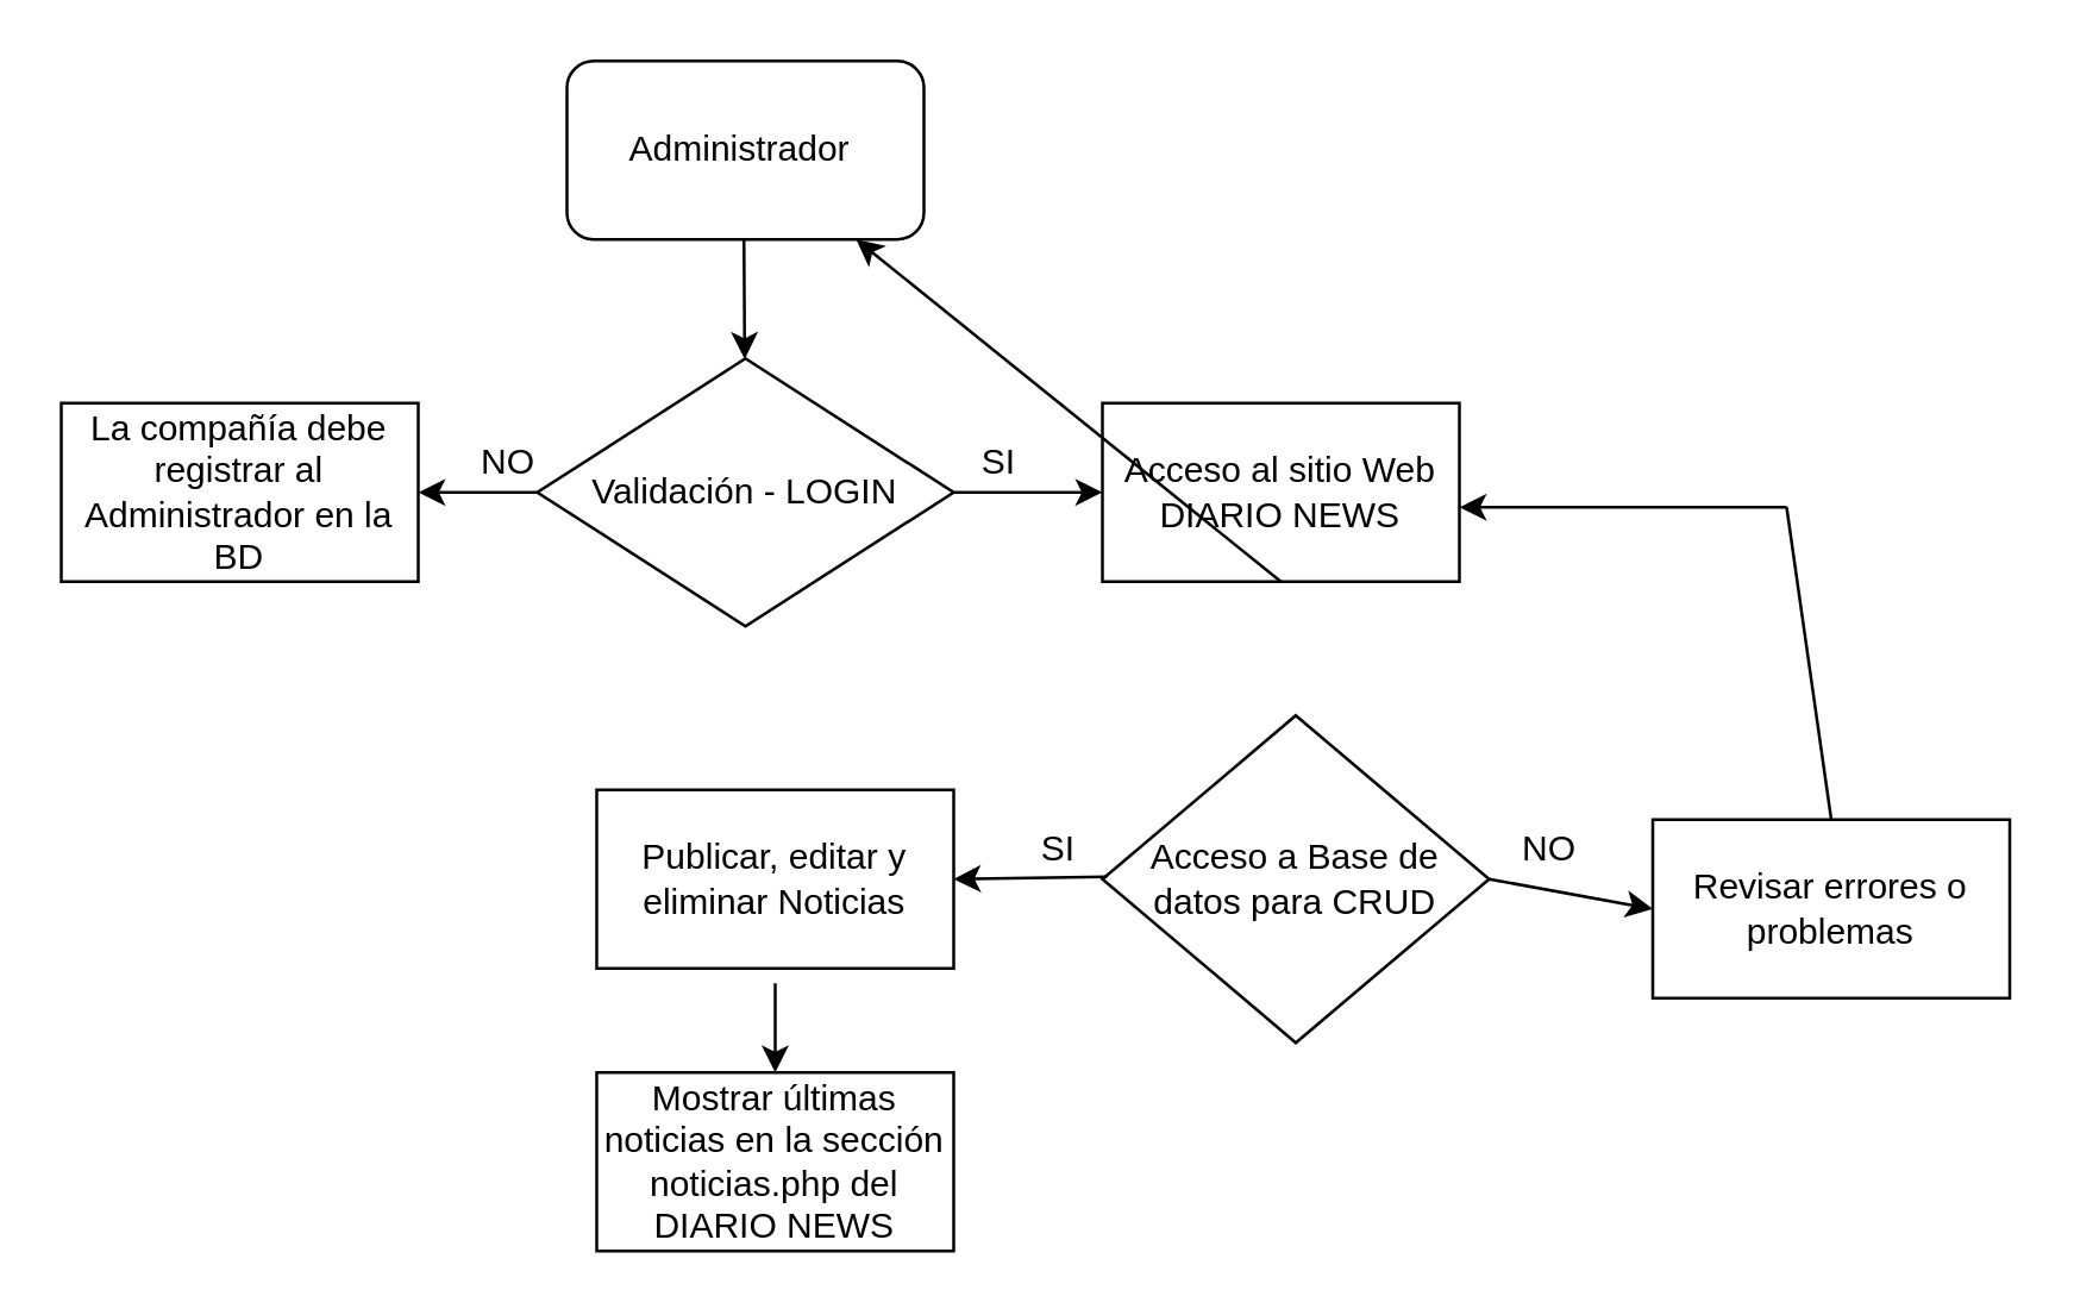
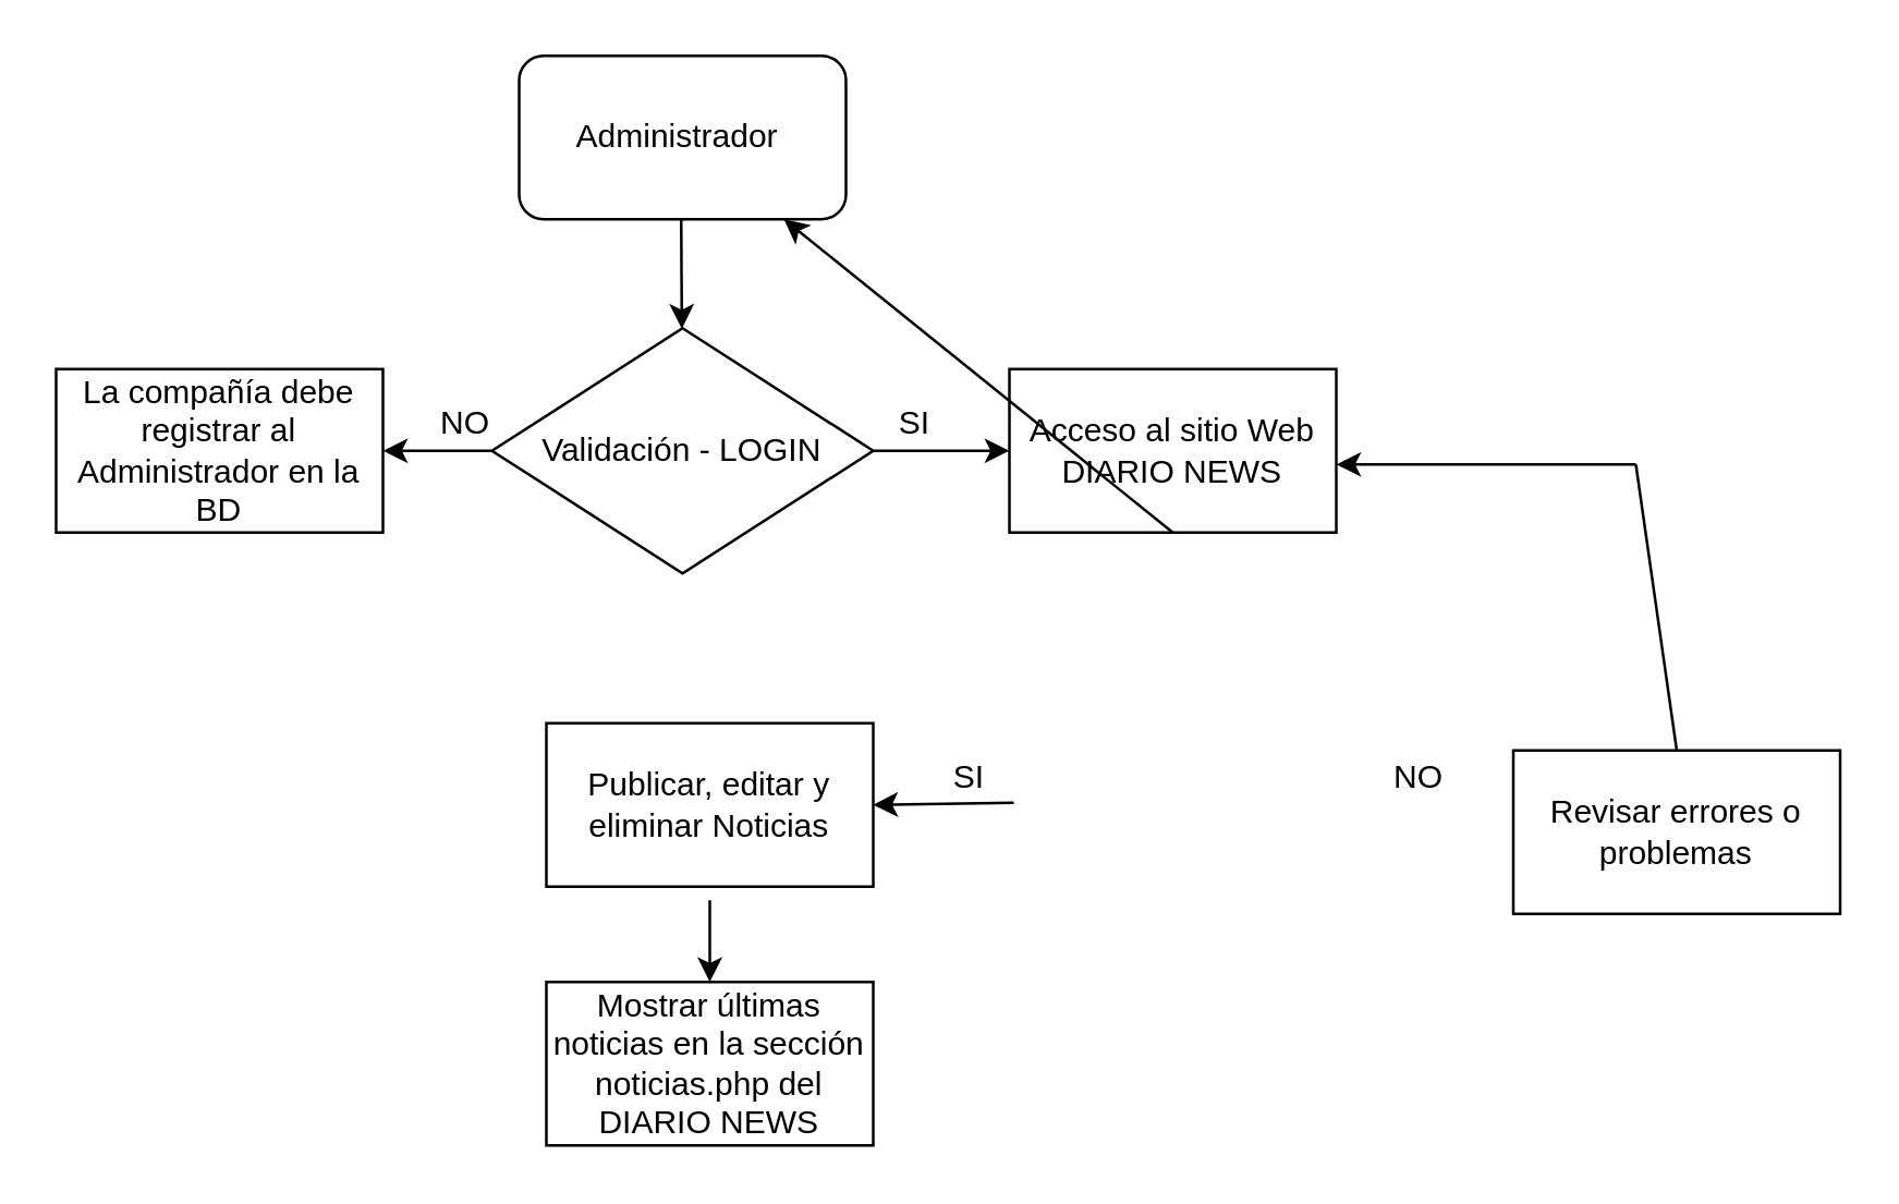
- <mxCell id="12" value="Acceso a Base de datos para CRUD" style="rhombus;whiteSpace=wrap;html=1;" parent="1" vertex="1"><mxGeometry x="370" y="240" width="130" height="110" as="geometry" /></mxCell>
- <mxCell id="16" value="" style="endArrow=classic;html=1;rounded=0;exitX=1;exitY=0.5;exitDx=0;exitDy=0;entryX=0;entryY=0.5;entryDx=0;entryDy=0;" parent="1" source="12" target="15" edge="1"><mxGeometry width="50" height="50" relative="1" as="geometry"><mxPoint x="500" y="290" as="sourcePoint" /><mxPoint x="540" y="285" as="targetPoint" /></mxGeometry></mxCell>
